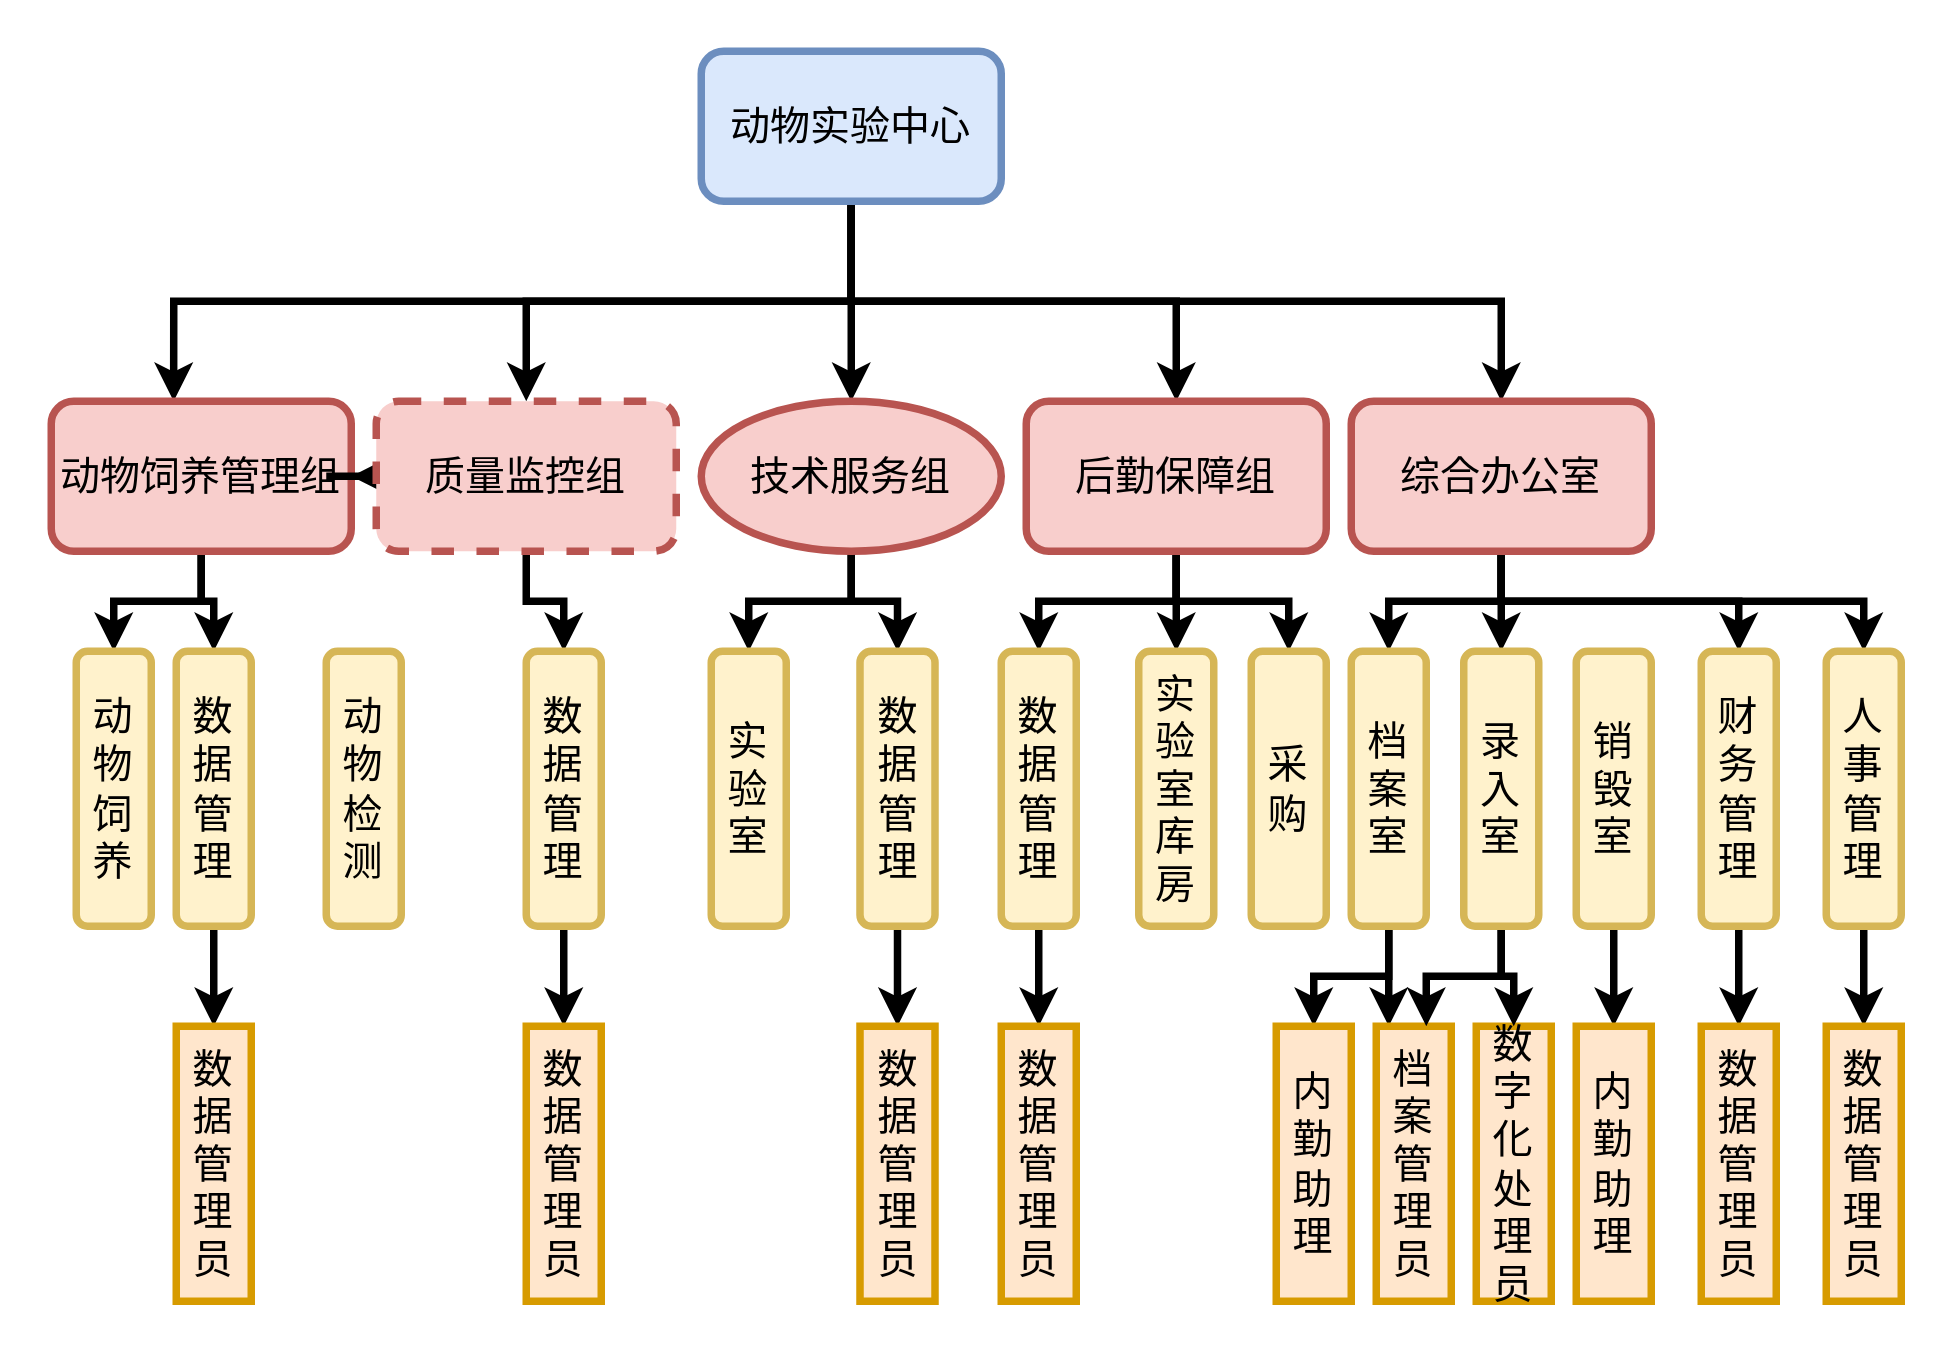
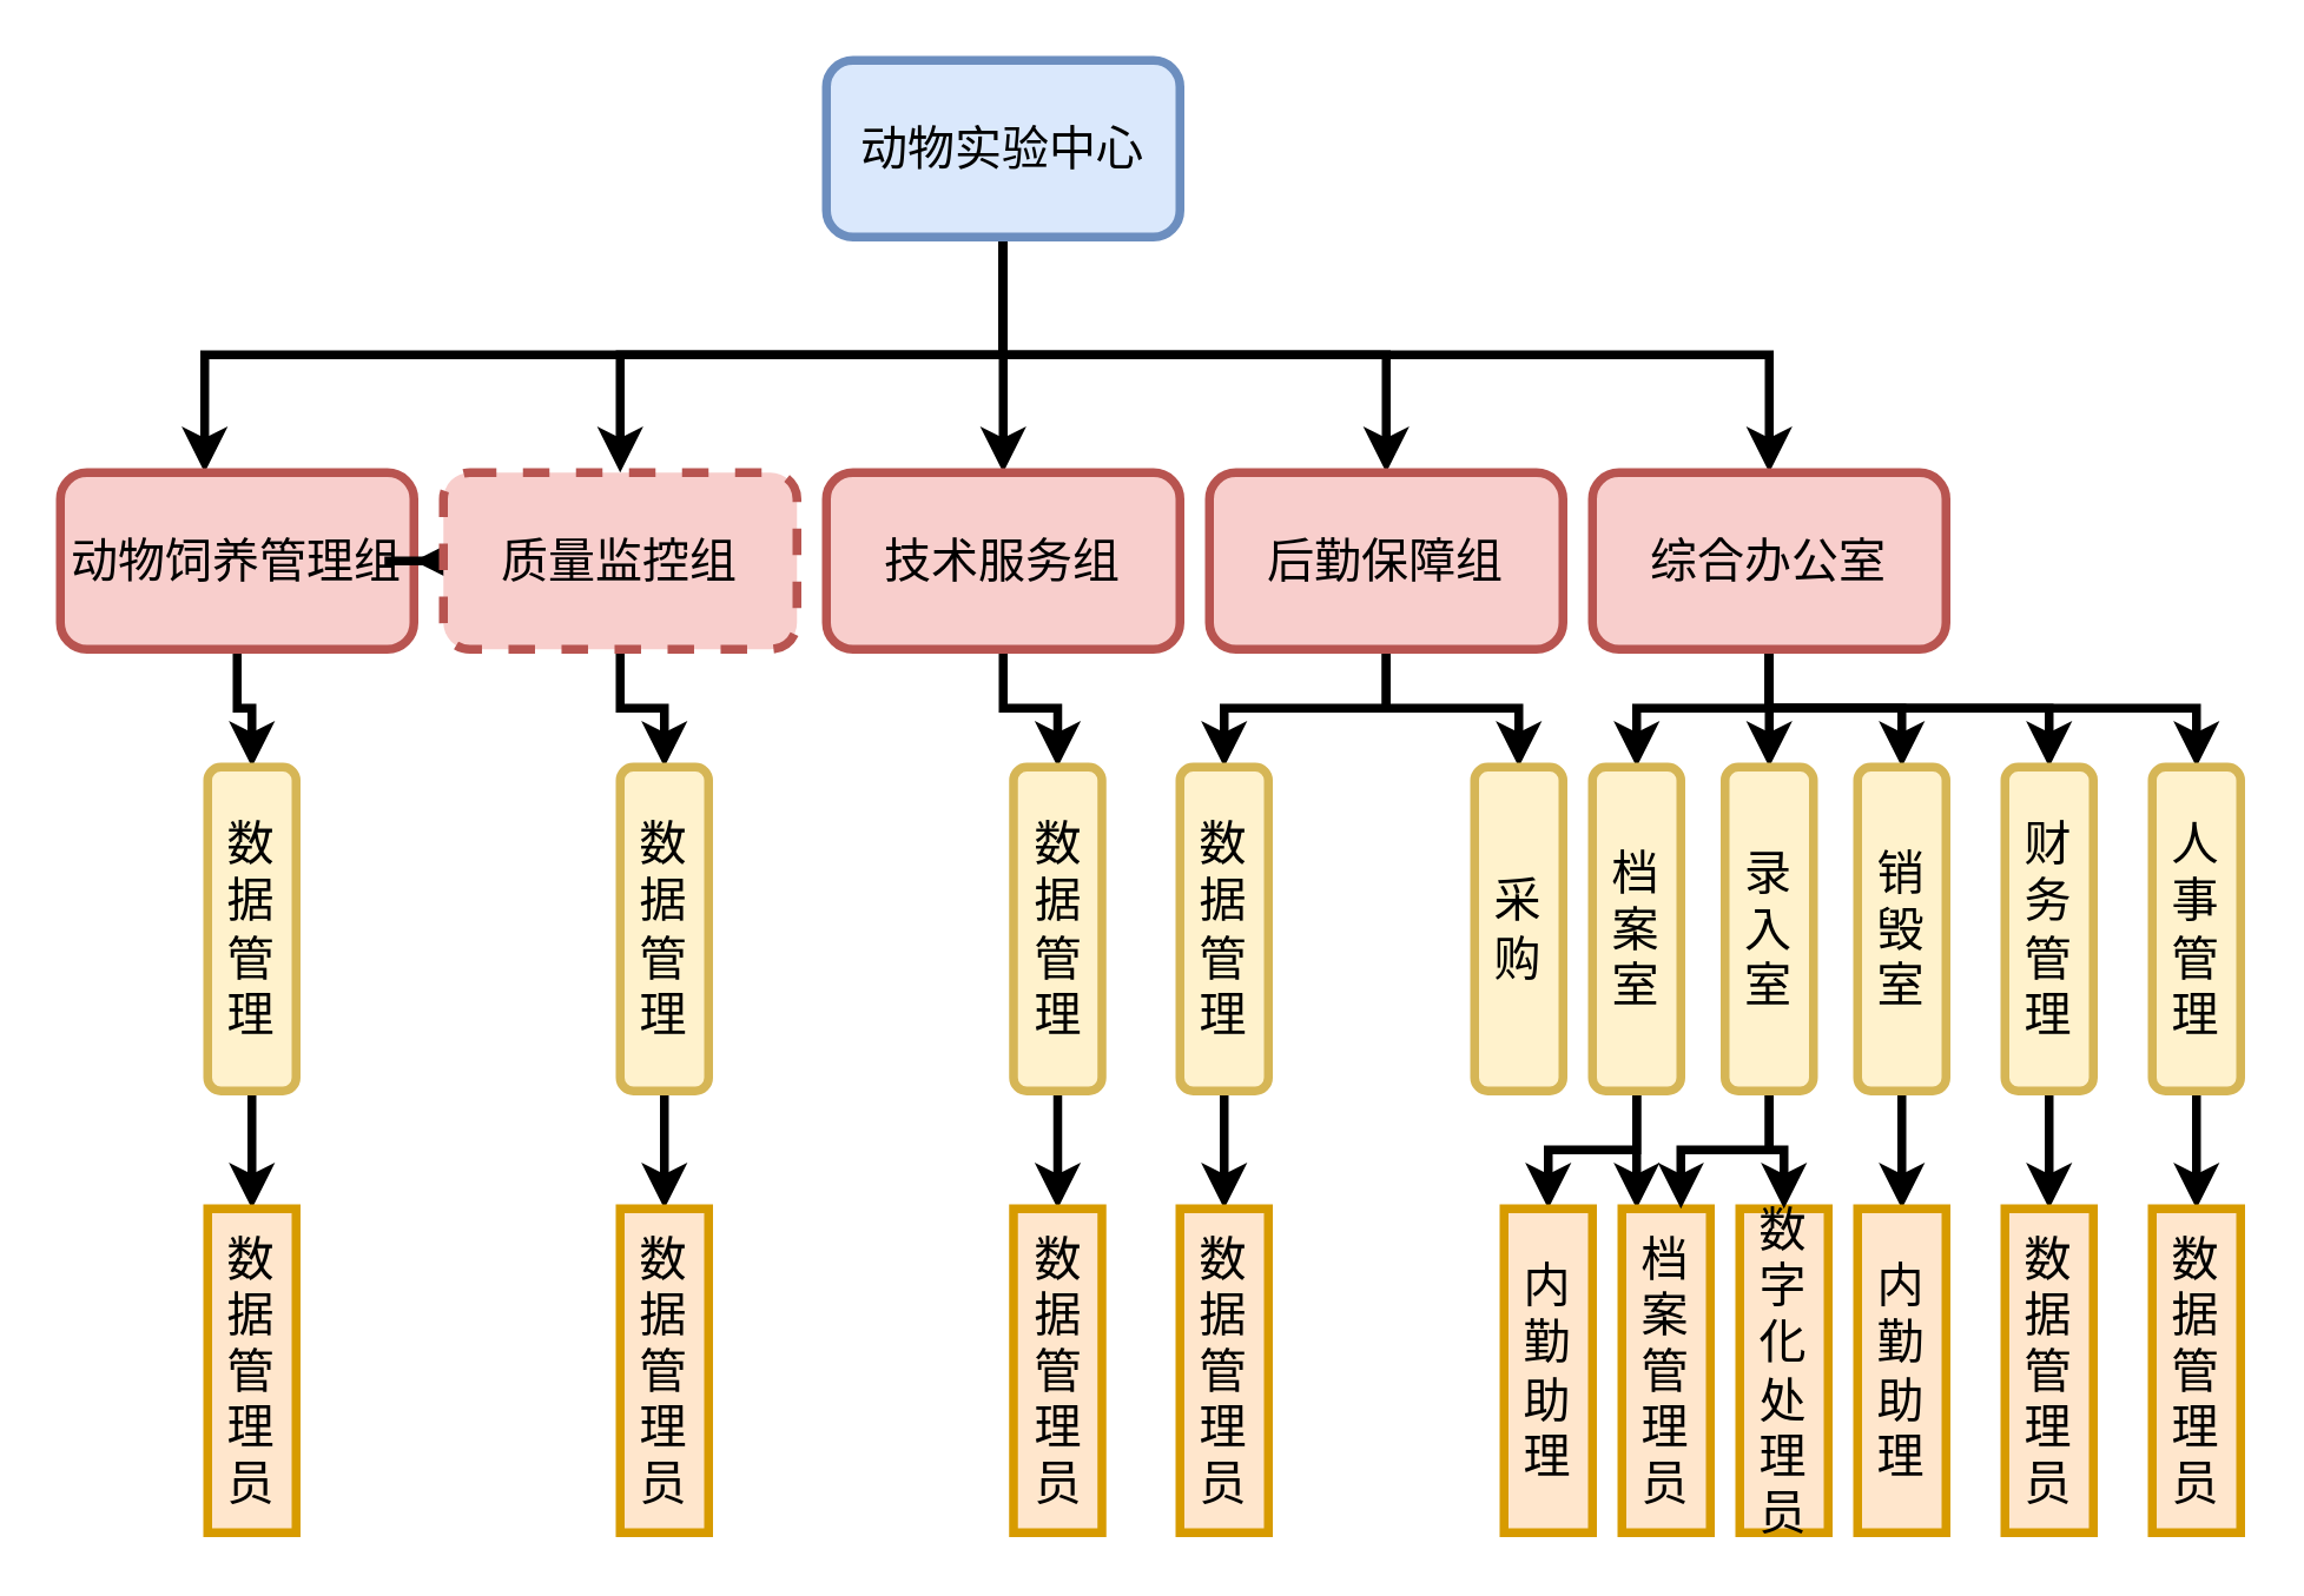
- <mxCell id="13" value="技术服务组" style="ellipse;whiteSpace=wrap;html=1;fillColor=#f8cecc;strokeColor=#b85450;glass=0;strokeWidth=3;fontSize=16;" parent="1" vertex="1"><mxGeometry x="280" y="160" width="120" height="60" as="geometry" /></mxCell>
+ <mxCell id="13" value="技术服务组" style="rounded=1;whiteSpace=wrap;html=1;fillColor=#f8cecc;strokeColor=#b85450;glass=0;strokeWidth=3;fontSize=16;" parent="1" vertex="1"><mxGeometry x="280" y="160" width="120" height="60" as="geometry" /></mxCell>
- <mxCell id="8" style="edgeStyle=orthogonalEdgeStyle;rounded=0;orthogonalLoop=1;jettySize=auto;html=1;entryX=0.5;entryY=0;entryDx=0;entryDy=0;strokeWidth=3;fontSize=16;" parent="1" source="10" target="38" edge="1"><mxGeometry relative="1" as="geometry" /></mxCell>
- <mxCell id="11" style="edgeStyle=orthogonalEdgeStyle;rounded=0;orthogonalLoop=1;jettySize=auto;html=1;entryX=0.5;entryY=0;entryDx=0;entryDy=0;strokeWidth=3;fontSize=16;" parent="1" source="13" target="36" edge="1"><mxGeometry relative="1" as="geometry" /></mxCell>
- <mxCell id="17" style="edgeStyle=orthogonalEdgeStyle;rounded=0;orthogonalLoop=1;jettySize=auto;html=1;entryX=0.5;entryY=0;entryDx=0;entryDy=0;strokeWidth=3;fontSize=16;" parent="1" source="20" target="35" edge="1"><mxGeometry relative="1" as="geometry" /></mxCell>
+ <mxCell id="25" style="edgeStyle=orthogonalEdgeStyle;rounded=0;orthogonalLoop=1;jettySize=auto;html=1;entryX=0.5;entryY=0;entryDx=0;entryDy=0;strokeWidth=3;" parent="1" source="26" target="57" edge="1"><mxGeometry relative="1" as="geometry" /></mxCell>
- <mxCell id="38" value="动物饲养" style="rounded=1;whiteSpace=wrap;html=1;shadow=0;glass=0;strokeWidth=3;fontSize=16;fillColor=#fff2cc;strokeColor=#d6b656;" parent="1" vertex="1"><mxGeometry x="30" y="260" width="30" height="110" as="geometry" /></mxCell>
- <mxCell id="37" value="动物检测" style="rounded=1;whiteSpace=wrap;html=1;shadow=0;glass=0;strokeWidth=3;fontSize=16;fillColor=#fff2cc;strokeColor=#d6b656;" parent="1" vertex="1"><mxGeometry x="130" y="260" width="30" height="110" as="geometry" /></mxCell>
- <mxCell id="36" value="实验室" style="rounded=1;whiteSpace=wrap;html=1;shadow=0;glass=0;strokeWidth=3;fontSize=16;fillColor=#fff2cc;strokeColor=#d6b656;" parent="1" vertex="1"><mxGeometry x="284" y="260" width="30" height="110" as="geometry" /></mxCell>
- <mxCell id="35" value="实验室库房" style="rounded=1;whiteSpace=wrap;html=1;shadow=0;glass=0;strokeWidth=3;fontSize=16;fillColor=#fff2cc;strokeColor=#d6b656;" parent="1" vertex="1"><mxGeometry x="455" y="260" width="30" height="110" as="geometry" /></mxCell>
